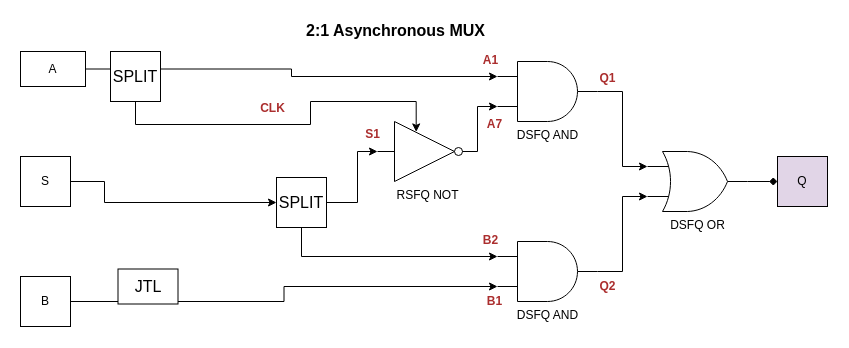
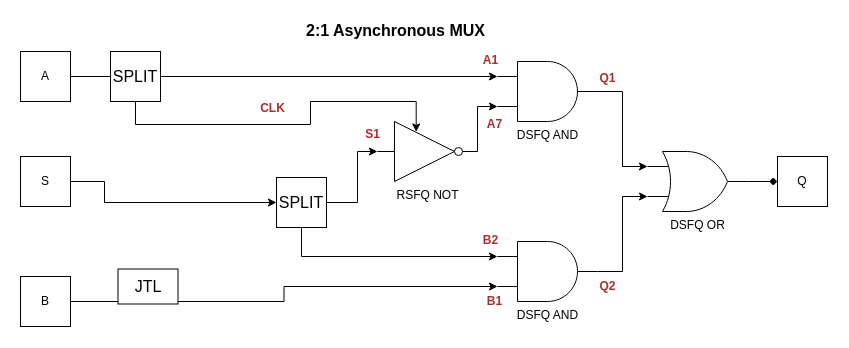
- <mxCell id="11" value="A" style="rounded=0;whiteSpace=wrap;html=1;" parent="1" vertex="1"><mxGeometry x="20" y="51" width="65" height="35" as="geometry" /></mxCell>
+ <mxCell id="11" value="A" style="rounded=0;whiteSpace=wrap;html=1;" parent="1" vertex="1"><mxGeometry x="20" y="51" width="50" height="50" as="geometry" /></mxCell>
- <mxCell id="17" value="Q" style="rounded=0;whiteSpace=wrap;html=1;fillColor=#e1d5e7;" parent="1" vertex="1"><mxGeometry x="777" y="156" width="50" height="50" as="geometry" /></mxCell>
+ <mxCell id="17" value="Q" style="rounded=0;whiteSpace=wrap;html=1;" parent="1" vertex="1"><mxGeometry x="777" y="156" width="50" height="50" as="geometry" /></mxCell>
